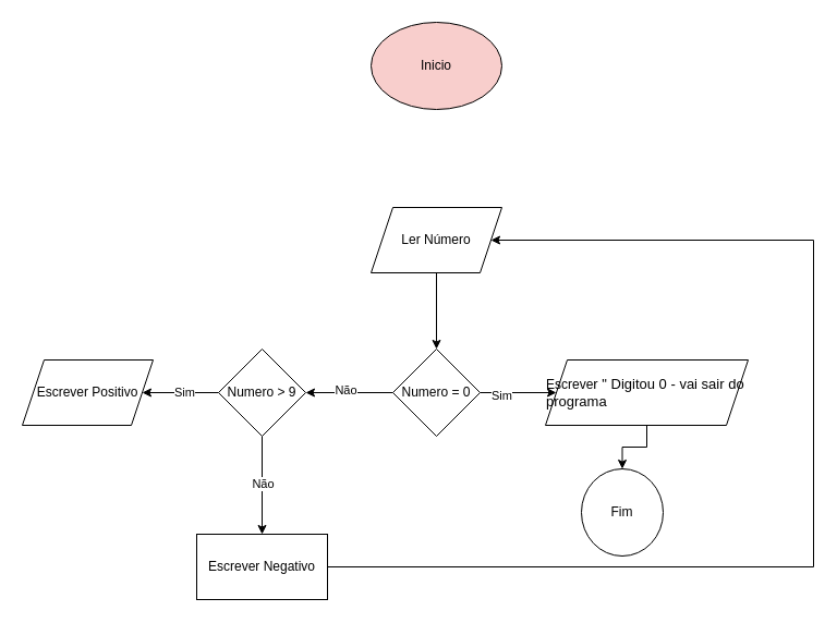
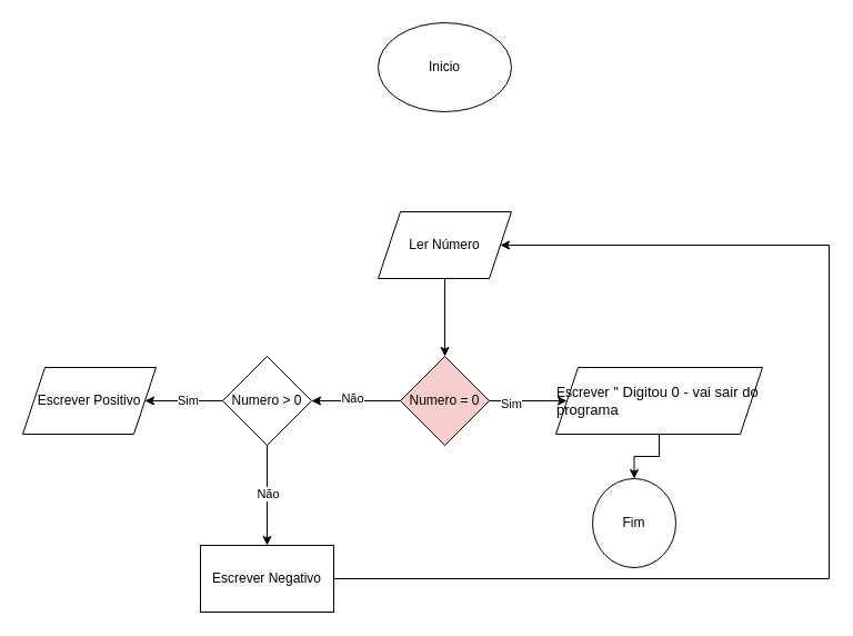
- <mxCell id="2" value="Inicio" style="ellipse;whiteSpace=wrap;html=1;fillColor=#f8cecc;" vertex="1" parent="1"><mxGeometry x="340" y="20" width="120" height="80" as="geometry" /></mxCell>
+ <mxCell id="2" value="Inicio" style="ellipse;whiteSpace=wrap;html=1;" vertex="1" parent="1"><mxGeometry x="340" y="20" width="120" height="80" as="geometry" /></mxCell>
- <mxCell id="16" value="Numero &amp;gt; 9" style="rhombus;whiteSpace=wrap;html=1;" vertex="1" parent="1"><mxGeometry x="200" y="320" width="80" height="80" as="geometry" /></mxCell>
+ <mxCell id="16" value="Numero &amp;gt; 0" style="rhombus;whiteSpace=wrap;html=1;" vertex="1" parent="1"><mxGeometry x="200" y="320" width="80" height="80" as="geometry" /></mxCell>
- <mxCell id="9" value="Numero = 0" style="rhombus;whiteSpace=wrap;html=1;" vertex="1" parent="1"><mxGeometry x="360" y="320" width="80" height="80" as="geometry" /></mxCell>
+ <mxCell id="9" value="Numero = 0" style="rhombus;whiteSpace=wrap;html=1;fillColor=#f8cecc;" vertex="1" parent="1"><mxGeometry x="360" y="320" width="80" height="80" as="geometry" /></mxCell>
